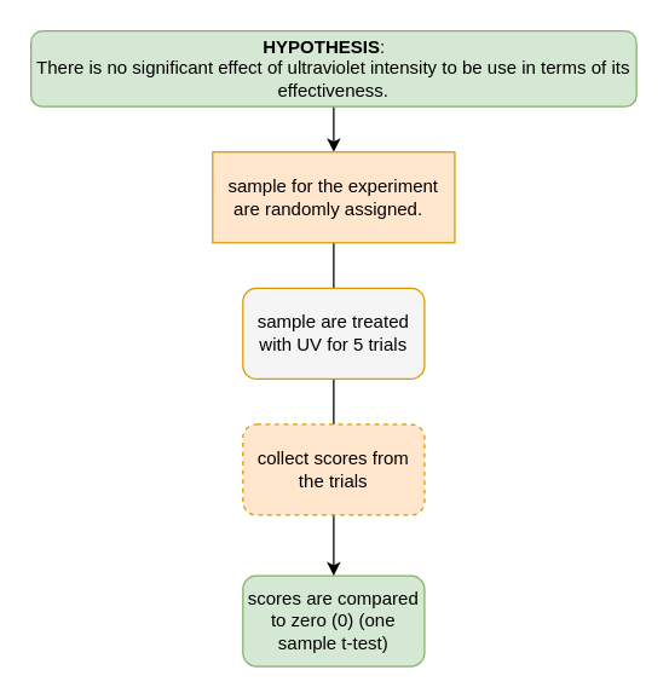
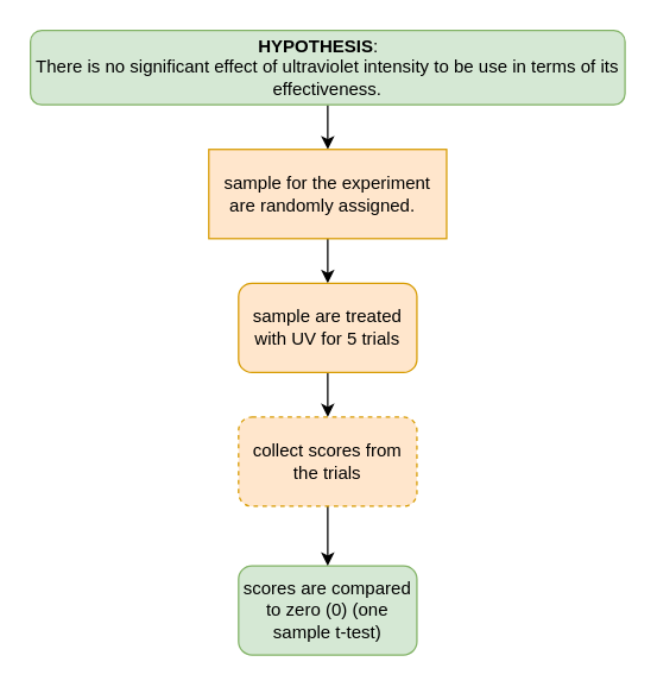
- <mxCell id="4" value="" style="edgeStyle=orthogonalEdgeStyle;rounded=0;orthogonalLoop=1;jettySize=auto;html=1;fontSize=12;endArrow=none;" parent="1" source="5" target="8" edge="1"><mxGeometry relative="1" as="geometry" /></mxCell>
+ <mxCell id="4" value="" style="edgeStyle=orthogonalEdgeStyle;rounded=0;orthogonalLoop=1;jettySize=auto;html=1;fontSize=12;" parent="1" source="5" target="8" edge="1"><mxGeometry relative="1" as="geometry" /></mxCell>
- <mxCell id="8" value="sample are treated with UV for 5 trials" style="rounded=1;whiteSpace=wrap;html=1;fillColor=#f5f5f5;strokeColor=#d79b00;" parent="1" vertex="1"><mxGeometry x="160" y="190" width="120" height="60" as="geometry" /></mxCell>
+ <mxCell id="8" value="sample are treated with UV for 5 trials" style="rounded=1;whiteSpace=wrap;html=1;fillColor=#ffe6cc;strokeColor=#d79b00;" parent="1" vertex="1"><mxGeometry x="160" y="190" width="120" height="60" as="geometry" /></mxCell>
- <mxCell id="7" value="" style="edgeStyle=orthogonalEdgeStyle;rounded=0;orthogonalLoop=1;jettySize=auto;html=1;fontSize=12;endArrow=none;" parent="1" source="8" target="10" edge="1"><mxGeometry relative="1" as="geometry" /></mxCell>
+ <mxCell id="7" value="" style="edgeStyle=orthogonalEdgeStyle;rounded=0;orthogonalLoop=1;jettySize=auto;html=1;fontSize=12;" parent="1" source="8" target="10" edge="1"><mxGeometry relative="1" as="geometry" /></mxCell>
